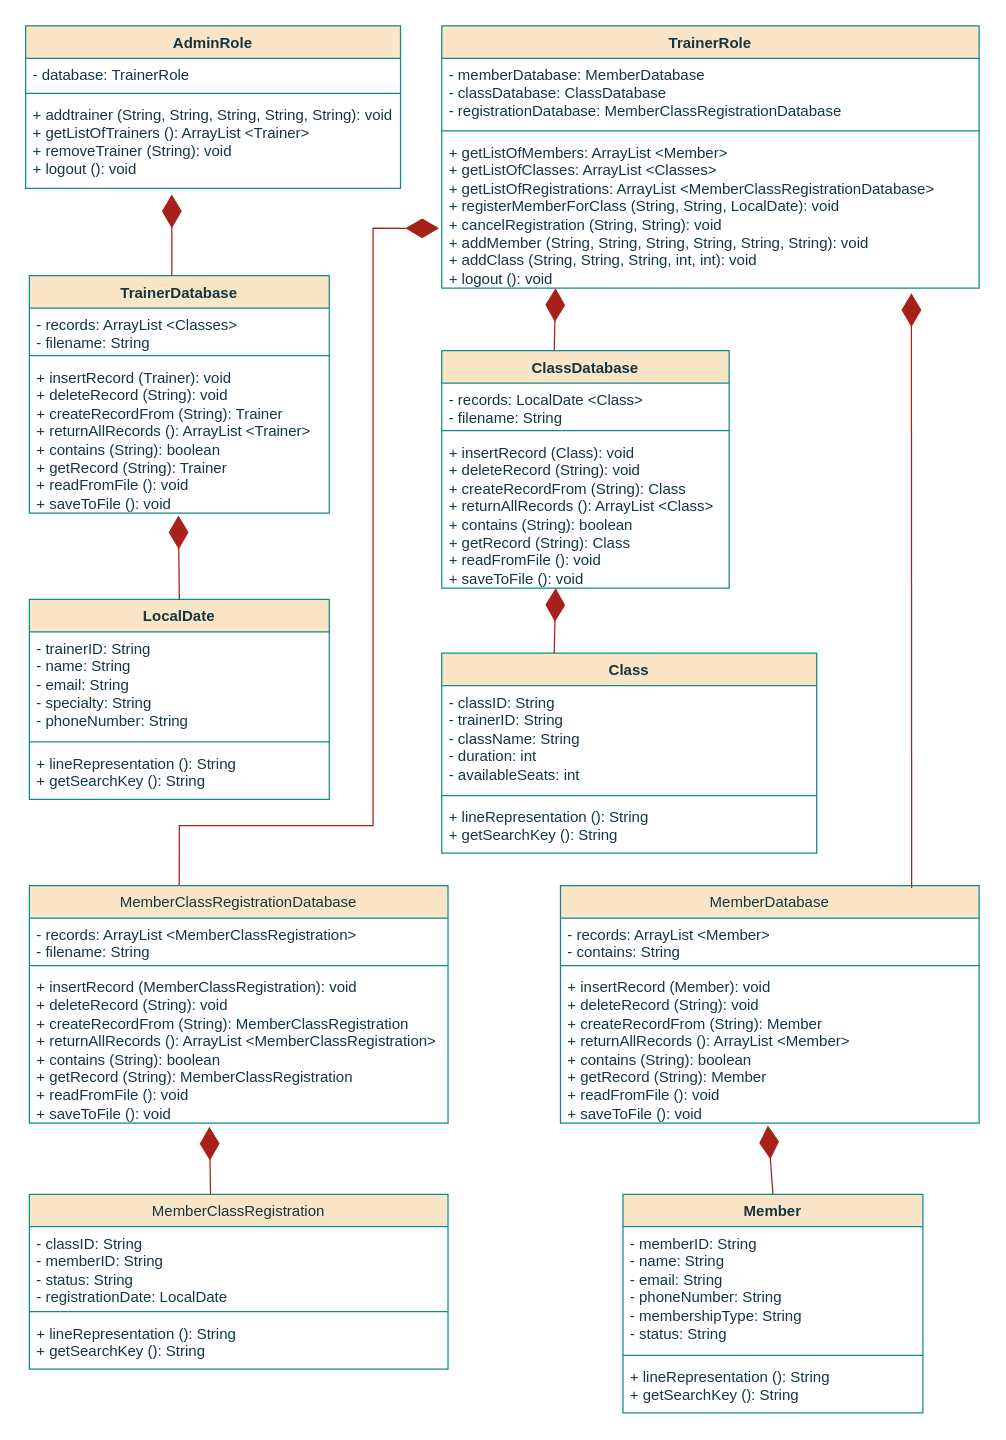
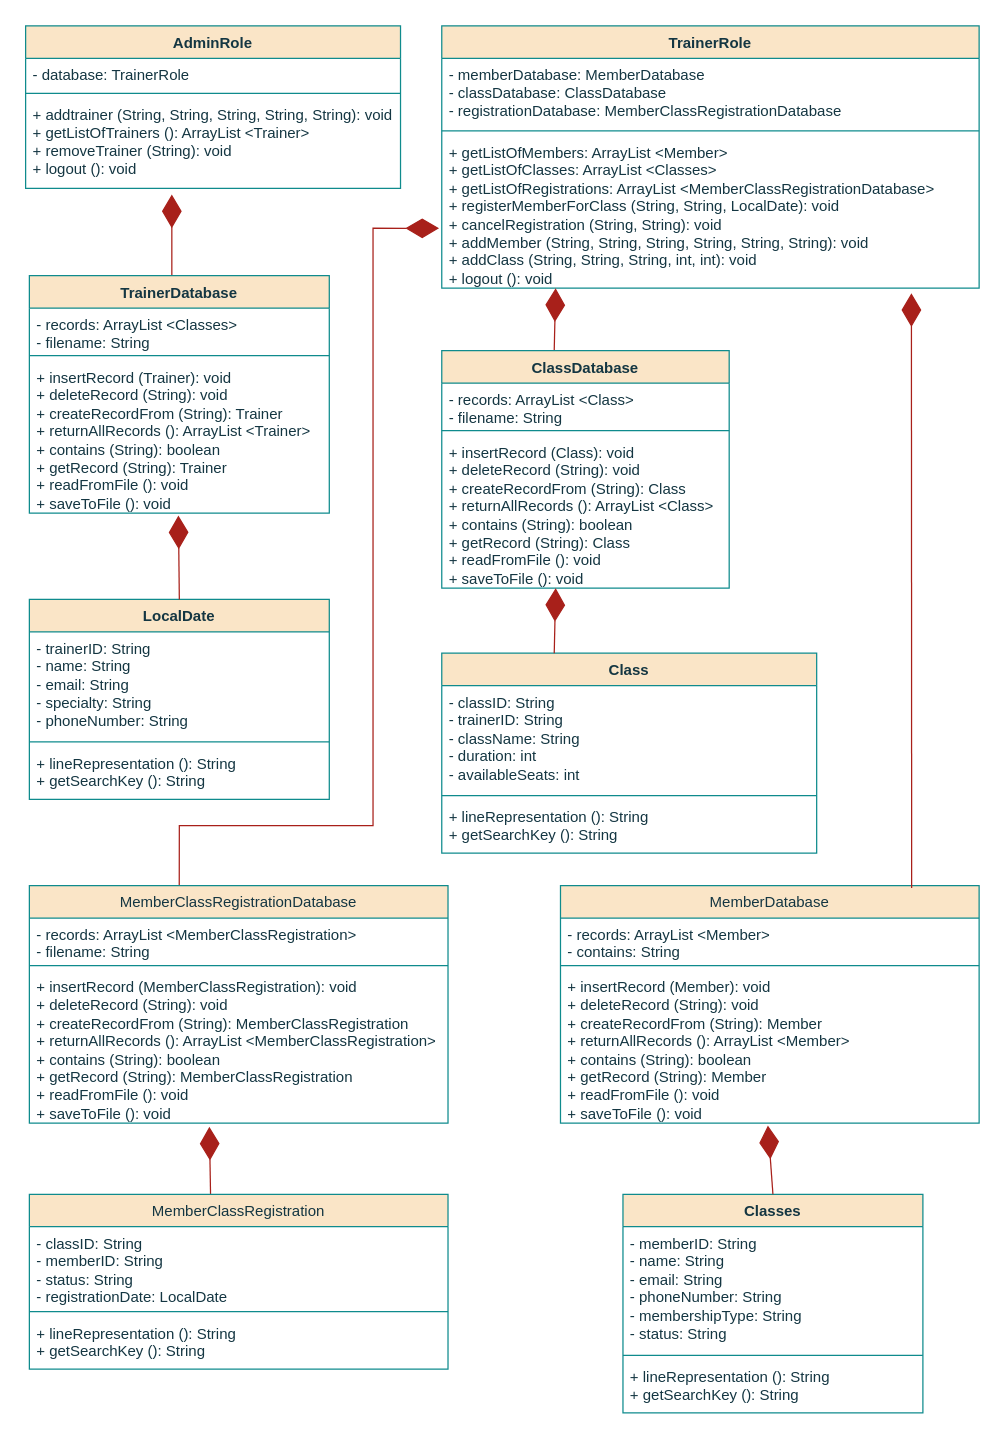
- <mxCell id="22" value="- records: LocalDate &amp;lt;Class&amp;gt;&lt;div&gt;- filename: String&lt;/div&gt;" style="text;strokeColor=none;fillColor=none;align=left;verticalAlign=top;spacingLeft=4;spacingRight=4;overflow=hidden;rotatable=0;points=[[0,0.5],[1,0.5]];portConstraint=eastwest;whiteSpace=wrap;html=1;labelBackgroundColor=none;fontColor=#143642;" vertex="1" parent="21"><mxGeometry y="26" width="230" height="34" as="geometry" /></mxCell>
+ <mxCell id="22" value="- records: ArrayList &amp;lt;Class&amp;gt;&lt;div&gt;- filename: String&lt;/div&gt;" style="text;strokeColor=none;fillColor=none;align=left;verticalAlign=top;spacingLeft=4;spacingRight=4;overflow=hidden;rotatable=0;points=[[0,0.5],[1,0.5]];portConstraint=eastwest;whiteSpace=wrap;html=1;labelBackgroundColor=none;fontColor=#143642;" vertex="1" parent="21"><mxGeometry y="26" width="230" height="34" as="geometry" /></mxCell>
- <mxCell id="45" value="Member" style="swimlane;fontStyle=1;align=center;verticalAlign=top;childLayout=stackLayout;horizontal=1;startSize=26;horizontalStack=0;resizeParent=1;resizeParentMax=0;resizeLast=0;collapsible=1;marginBottom=0;whiteSpace=wrap;html=1;labelBackgroundColor=none;fillColor=#FAE5C7;strokeColor=#0F8B8D;fontColor=#143642;" vertex="1" parent="1"><mxGeometry x="498" y="955" width="240" height="175" as="geometry" /></mxCell>
+ <mxCell id="45" value="Classes" style="swimlane;fontStyle=1;align=center;verticalAlign=top;childLayout=stackLayout;horizontal=1;startSize=26;horizontalStack=0;resizeParent=1;resizeParentMax=0;resizeLast=0;collapsible=1;marginBottom=0;whiteSpace=wrap;html=1;labelBackgroundColor=none;fillColor=#FAE5C7;strokeColor=#0F8B8D;fontColor=#143642;" vertex="1" parent="1"><mxGeometry x="498" y="955" width="240" height="175" as="geometry" /></mxCell>
